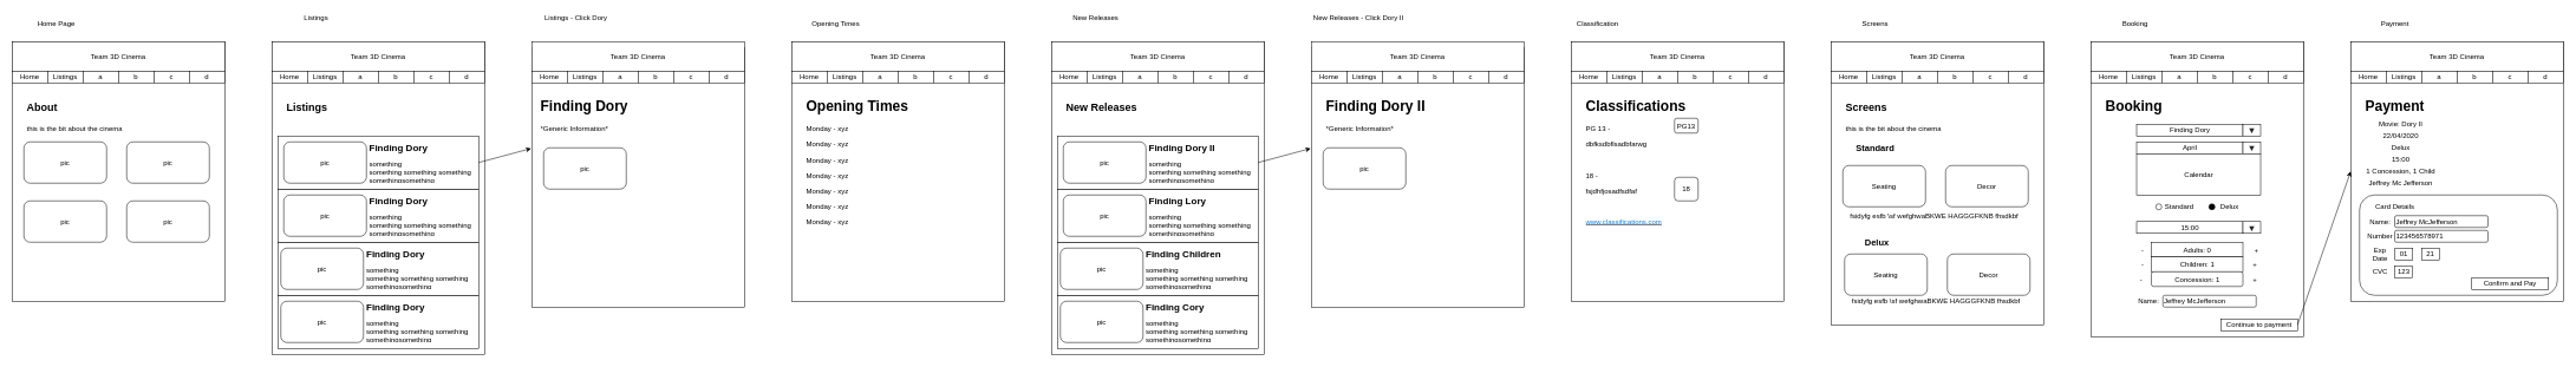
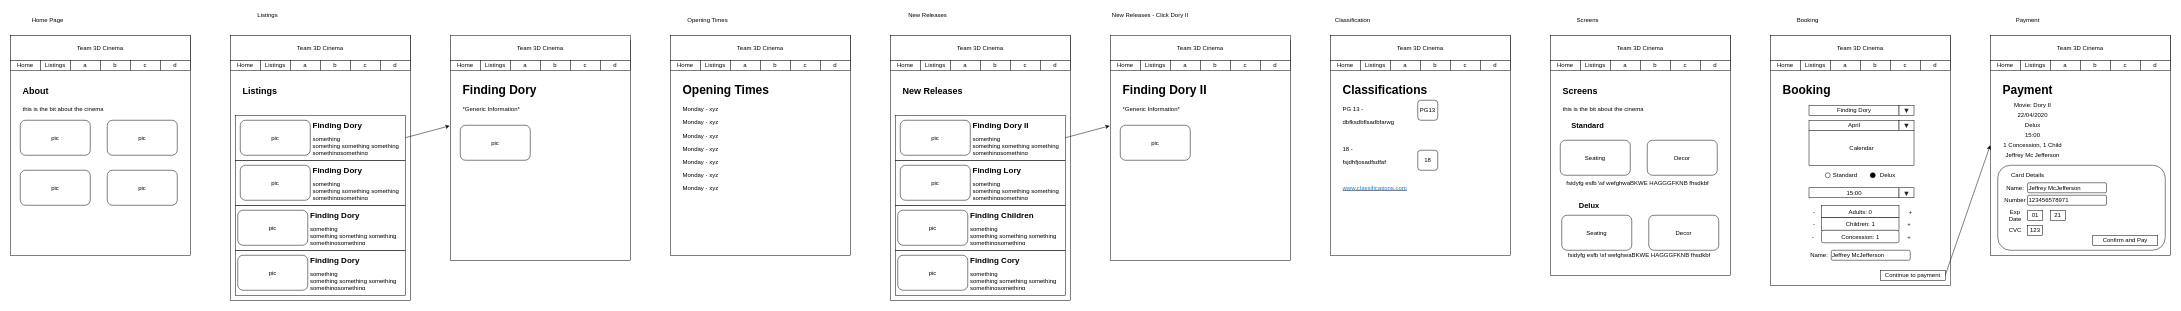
- <mxCell id="49" value="Listings - Click Dory" style="text;html=1;strokeColor=none;fillColor=none;align=center;verticalAlign=middle;whiteSpace=wrap;rounded=0;" vertex="1" parent="1"><mxGeometry x="900" y="20" width="150" height="20" as="geometry" /></mxCell>
- <mxCell id="44" value="&lt;h1&gt;Finding Dory&lt;/h1&gt;&lt;p&gt;*Generic Information*&lt;/p&gt;" style="text;html=1;strokeColor=none;fillColor=none;spacing=5;spacingTop=-20;whiteSpace=wrap;overflow=hidden;rounded=0;" vertex="1" parent="1"><mxGeometry x="910" y="160" width="190" height="80" as="geometry" /></mxCell>
+ <mxCell id="44" value="&lt;h1&gt;Finding Dory&lt;/h1&gt;&lt;p&gt;*Generic Information*&lt;/p&gt;" style="text;html=1;strokeColor=none;fillColor=none;spacing=5;spacingTop=-20;whiteSpace=wrap;overflow=hidden;rounded=0;" vertex="1" parent="1"><mxGeometry x="920" y="160" width="190" height="80" as="geometry" /></mxCell>
- <mxCell id="104" value="PG13" style="rounded=1;whiteSpace=wrap;html=1;" vertex="1" parent="1"><mxGeometry x="2835" y="200" width="40" height="25" as="geometry" /></mxCell>
+ <mxCell id="104" value="PG13" style="rounded=1;whiteSpace=wrap;html=1;" vertex="1" parent="1"><mxGeometry x="2835" y="200" width="40" height="40" as="geometry" /></mxCell>
